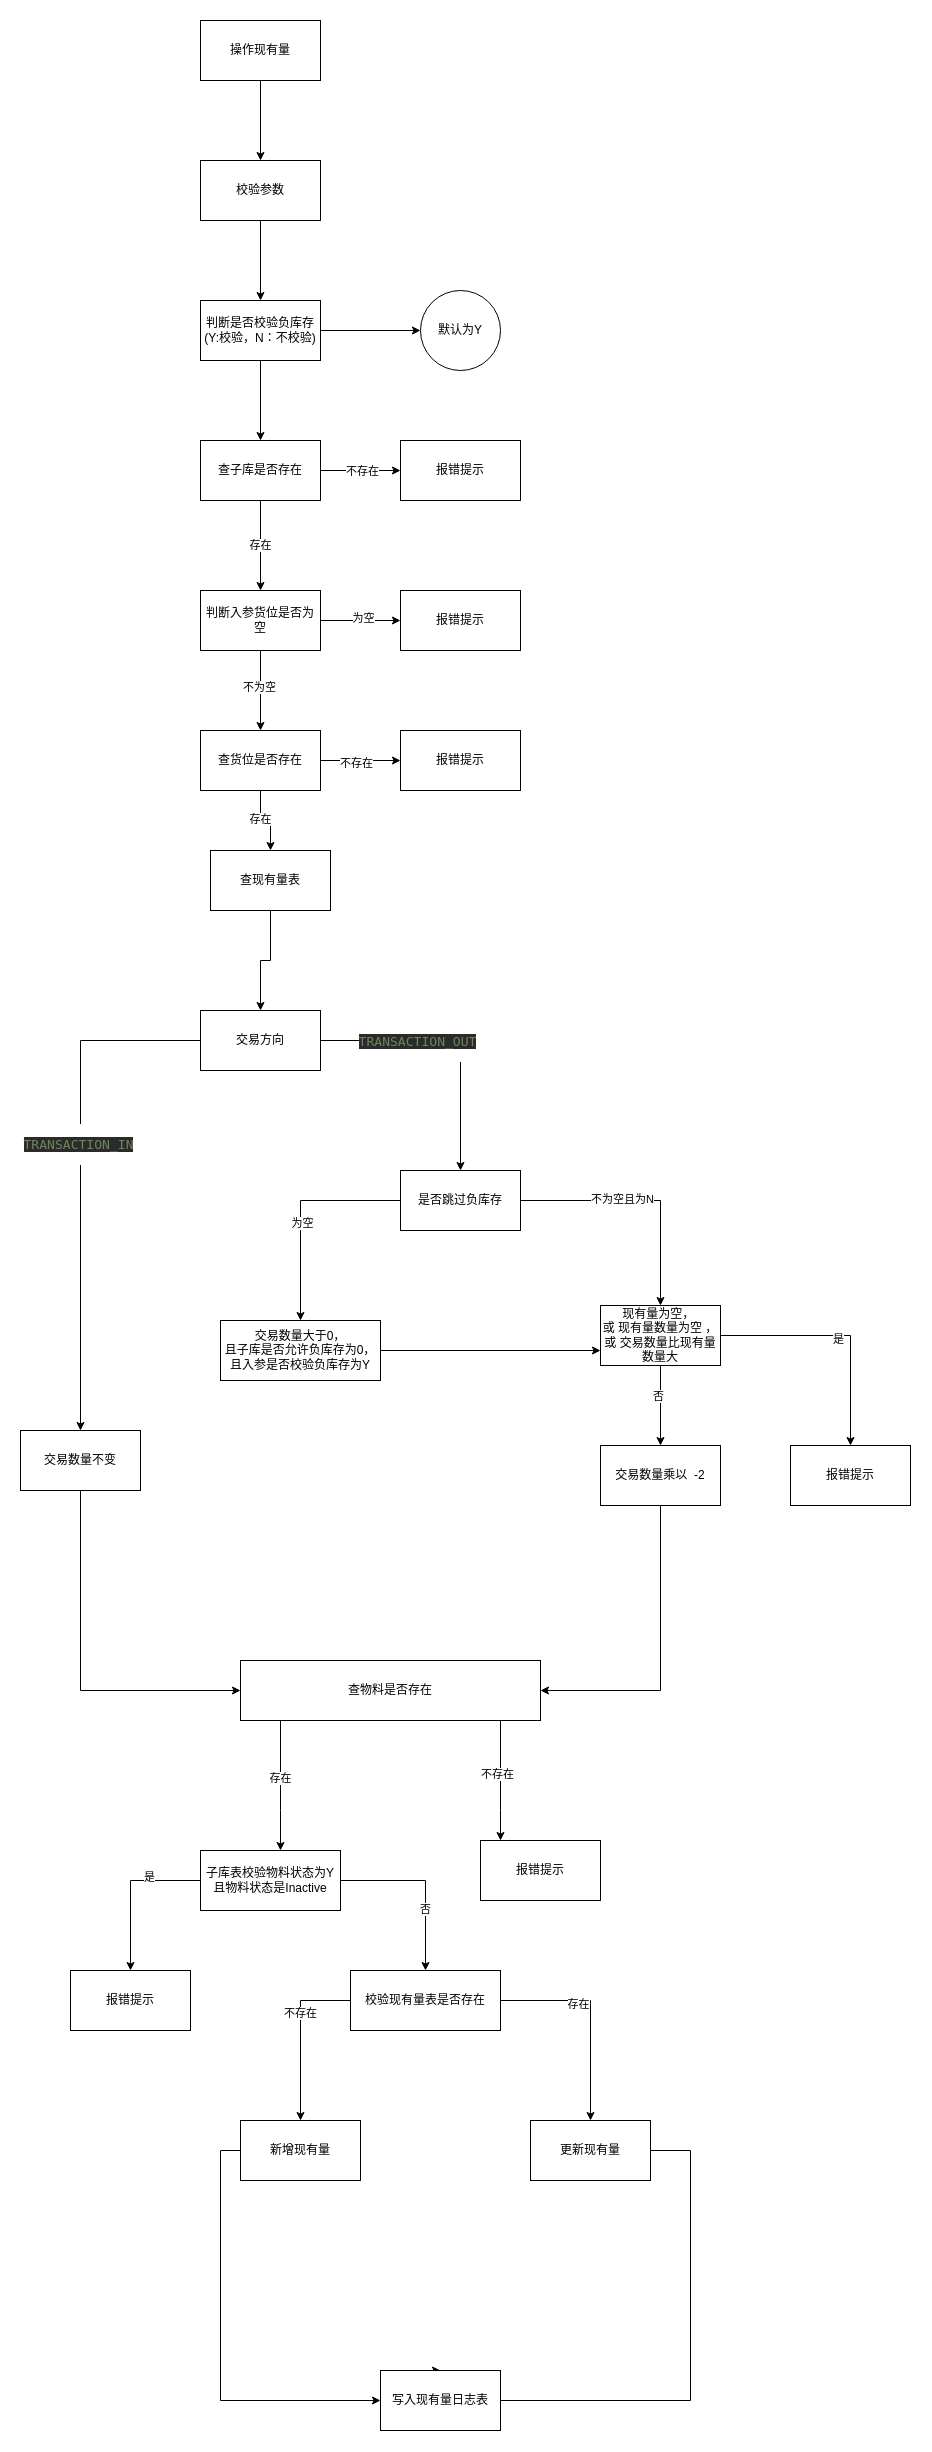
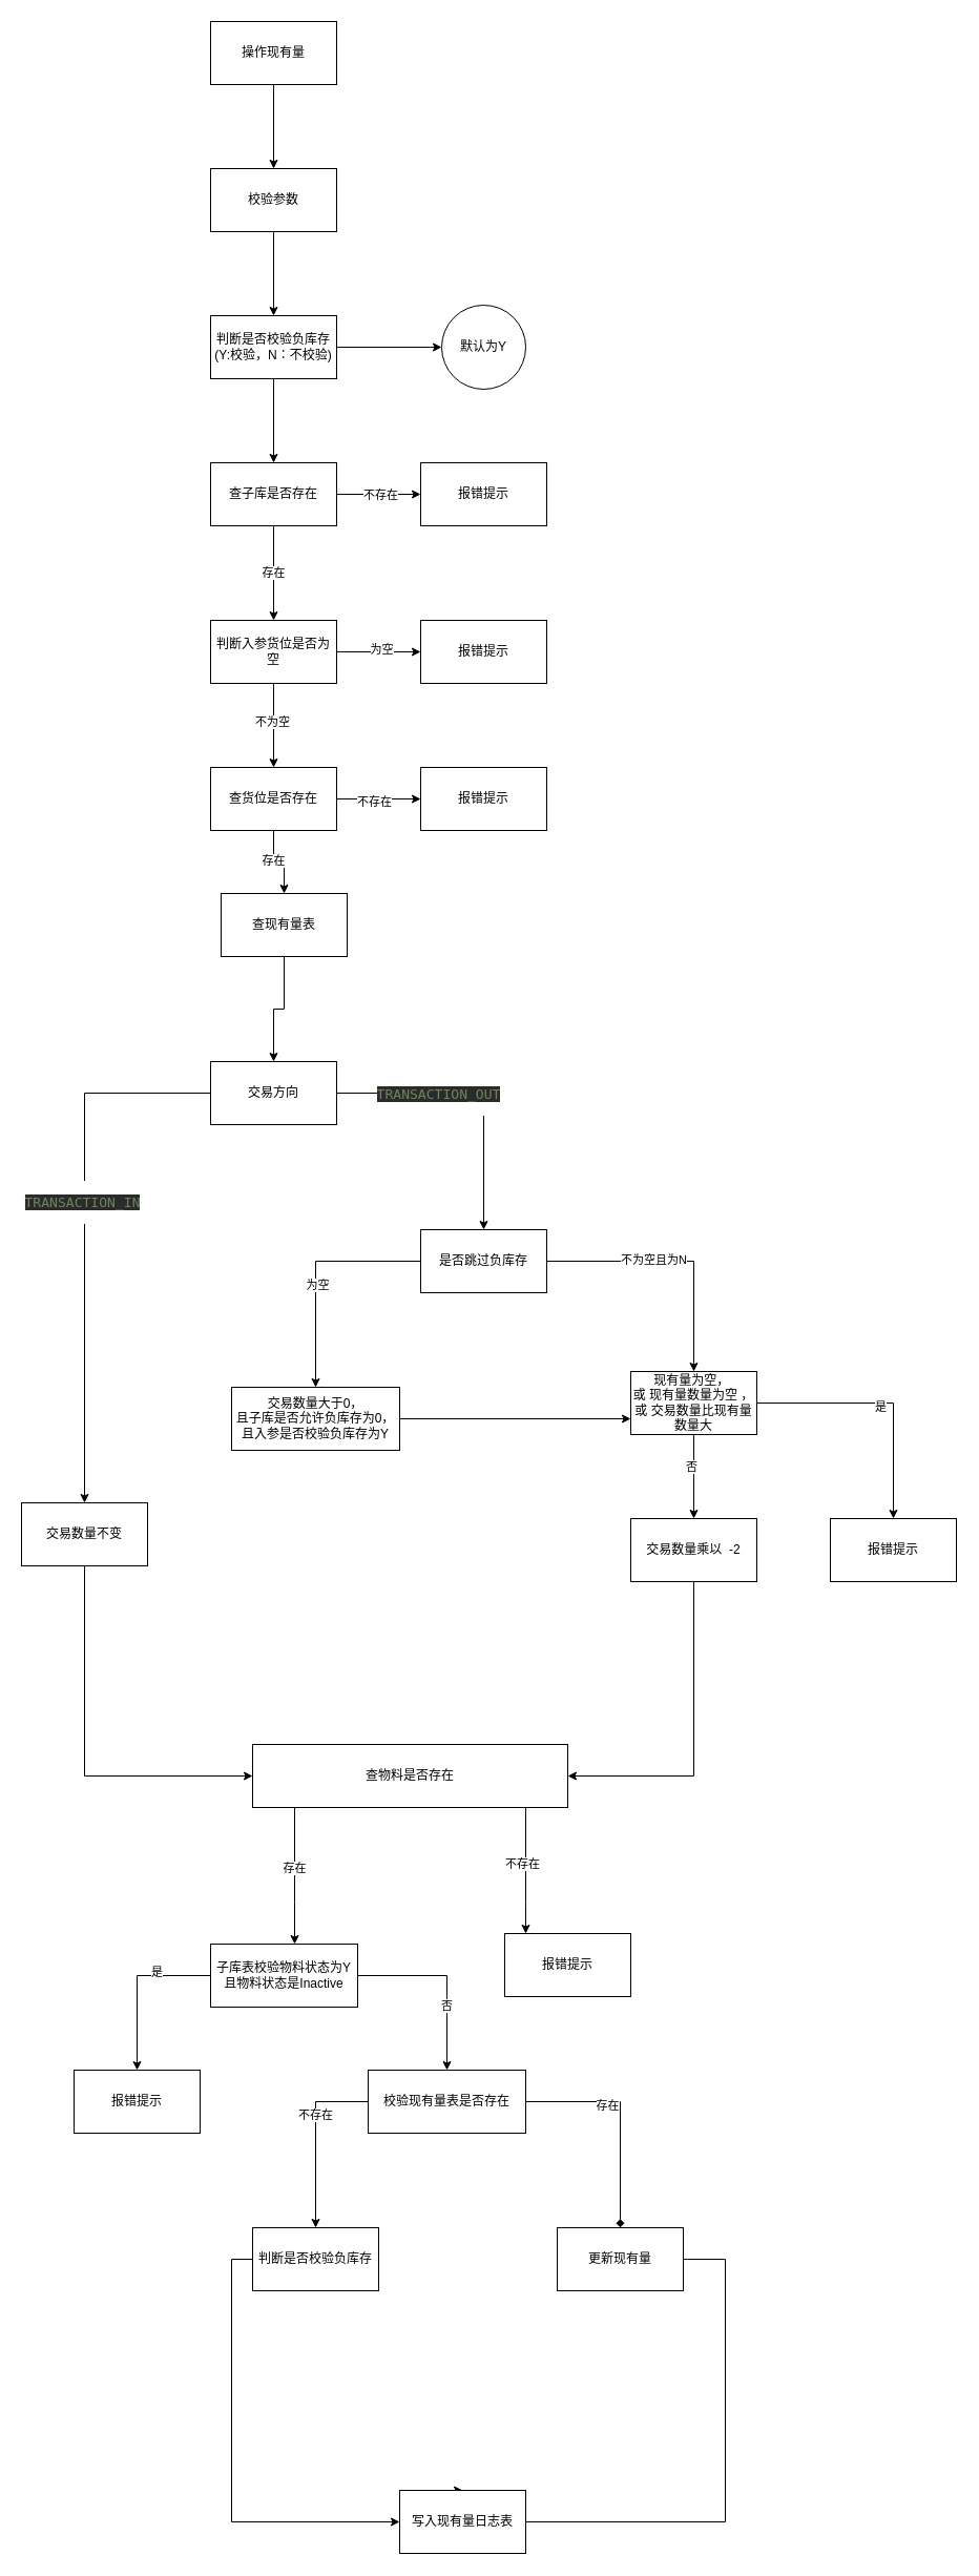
- <mxCell id="66" value="" style="edgeStyle=orthogonalEdgeStyle;rounded=0;orthogonalLoop=1;jettySize=auto;html=1;" edge="1" parent="1" source="68" target="72"><mxGeometry relative="1" as="geometry" /></mxCell>
+ <mxCell id="66" value="" style="edgeStyle=orthogonalEdgeStyle;rounded=0;orthogonalLoop=1;jettySize=auto;html=1;endArrow=diamond;" edge="1" parent="1" source="68" target="72"><mxGeometry relative="1" as="geometry" /></mxCell>
- <mxCell id="70" value="新增现有量" style="whiteSpace=wrap;html=1;rounded=0;" vertex="1" parent="1"><mxGeometry x="240" y="2120" width="120" height="60" as="geometry" /></mxCell>
+ <mxCell id="70" value="判断是否校验负库存" style="whiteSpace=wrap;html=1;rounded=0;" vertex="1" parent="1"><mxGeometry x="240" y="2120" width="120" height="60" as="geometry" /></mxCell>
